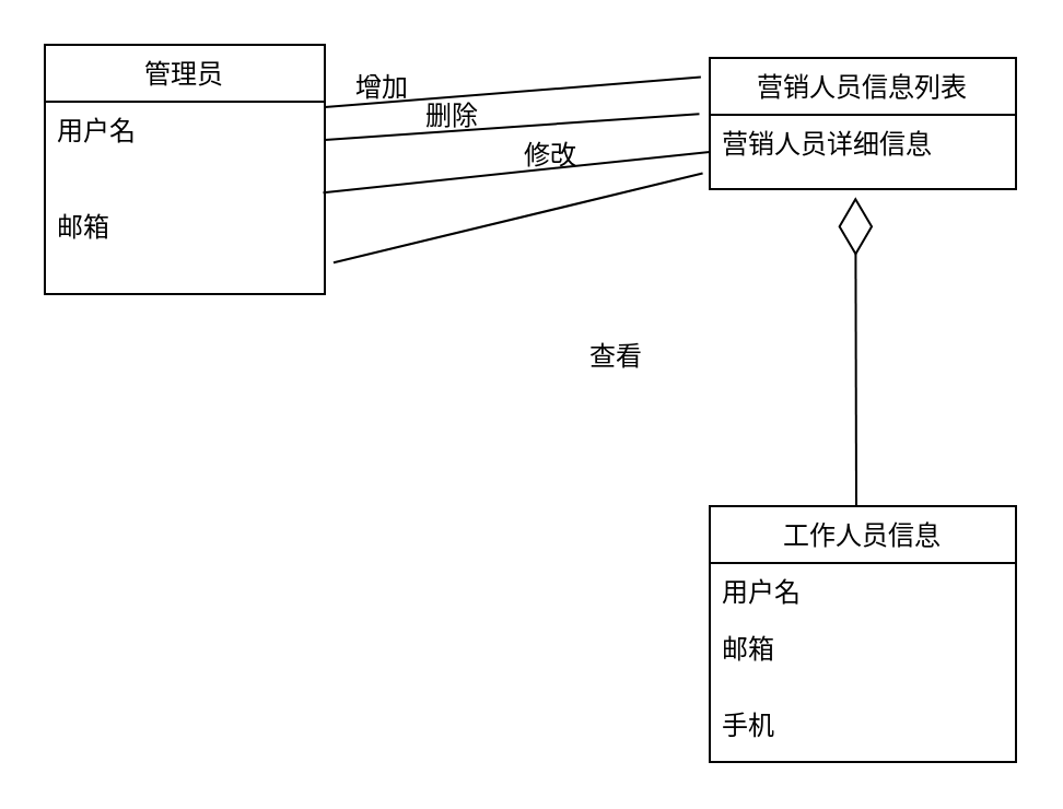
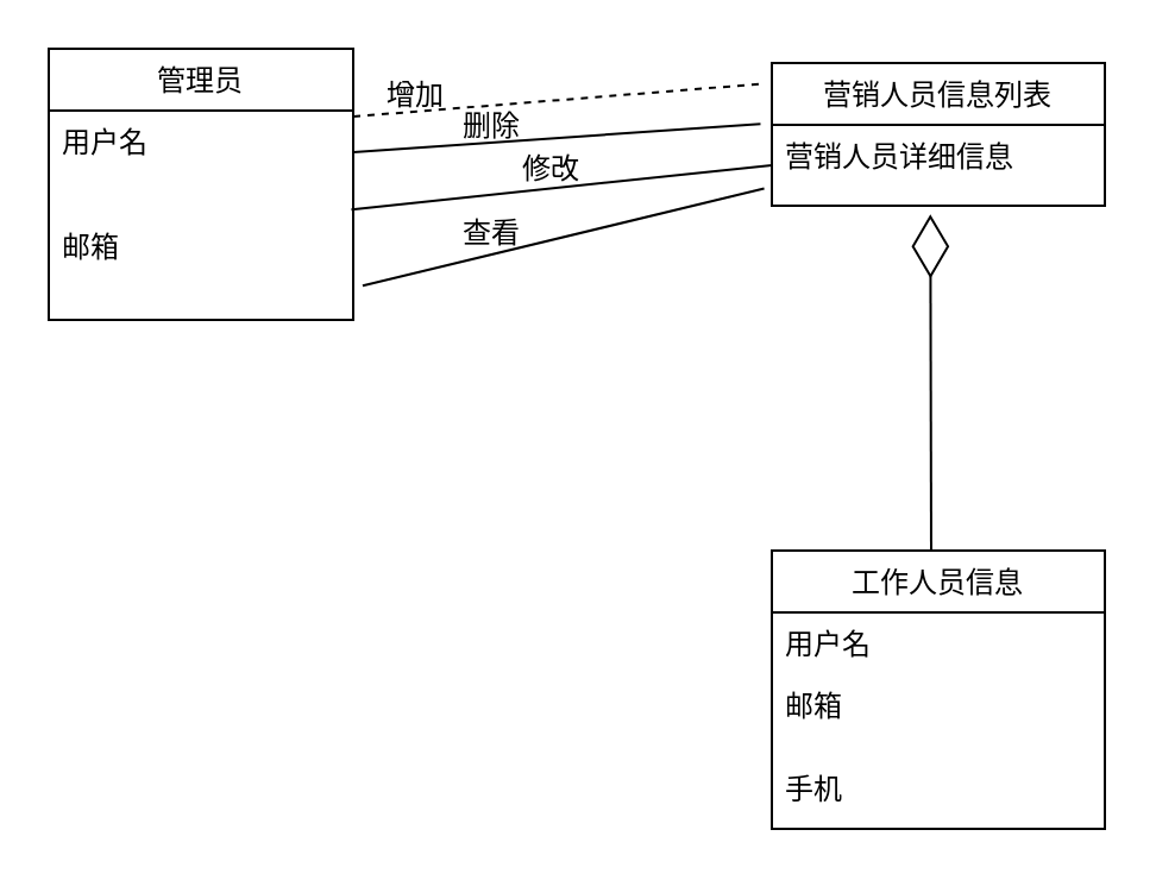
- <mxCell id="4" value="" style="endArrow=none;html=1;exitX=1;exitY=0.25;exitDx=0;exitDy=0;entryX=-0.029;entryY=0.146;entryDx=0;entryDy=0;entryPerimeter=0;" parent="1" source="11" target="2" edge="1"><mxGeometry width="50" height="50" relative="1" as="geometry"><mxPoint x="294" y="111" as="sourcePoint" /><mxPoint x="344" y="61" as="targetPoint" /></mxGeometry></mxCell>
+ <mxCell id="4" value="" style="endArrow=none;html=1;exitX=1;exitY=0.25;exitDx=0;exitDy=0;entryX=-0.029;entryY=0.146;entryDx=0;entryDy=0;entryPerimeter=0;dashed=1;" parent="1" source="11" target="2" edge="1"><mxGeometry width="50" height="50" relative="1" as="geometry"><mxPoint x="294" y="111" as="sourcePoint" /><mxPoint x="344" y="61" as="targetPoint" /></mxGeometry></mxCell>
- <mxCell id="19" value="修改" style="text;html=1;align=center;verticalAlign=middle;resizable=0;points=[];autosize=1;" vertex="1" parent="1"><mxGeometry x="234" y="62" width="34" height="18" as="geometry" /></mxCell>
+ <mxCell id="19" value="修改" style="text;html=1;align=center;verticalAlign=middle;resizable=0;points=[];autosize=1;" vertex="1" parent="1"><mxGeometry x="214" y="62" width="34" height="18" as="geometry" /></mxCell>
- <mxCell id="18" value="查看" style="text;html=1;align=center;verticalAlign=middle;resizable=0;points=[];autosize=1;" vertex="1" parent="1"><mxGeometry x="264" y="154" width="34" height="18" as="geometry" /></mxCell>
+ <mxCell id="18" value="查看" style="text;html=1;align=center;verticalAlign=middle;resizable=0;points=[];autosize=1;" vertex="1" parent="1"><mxGeometry x="189" y="89" width="34" height="18" as="geometry" /></mxCell>
